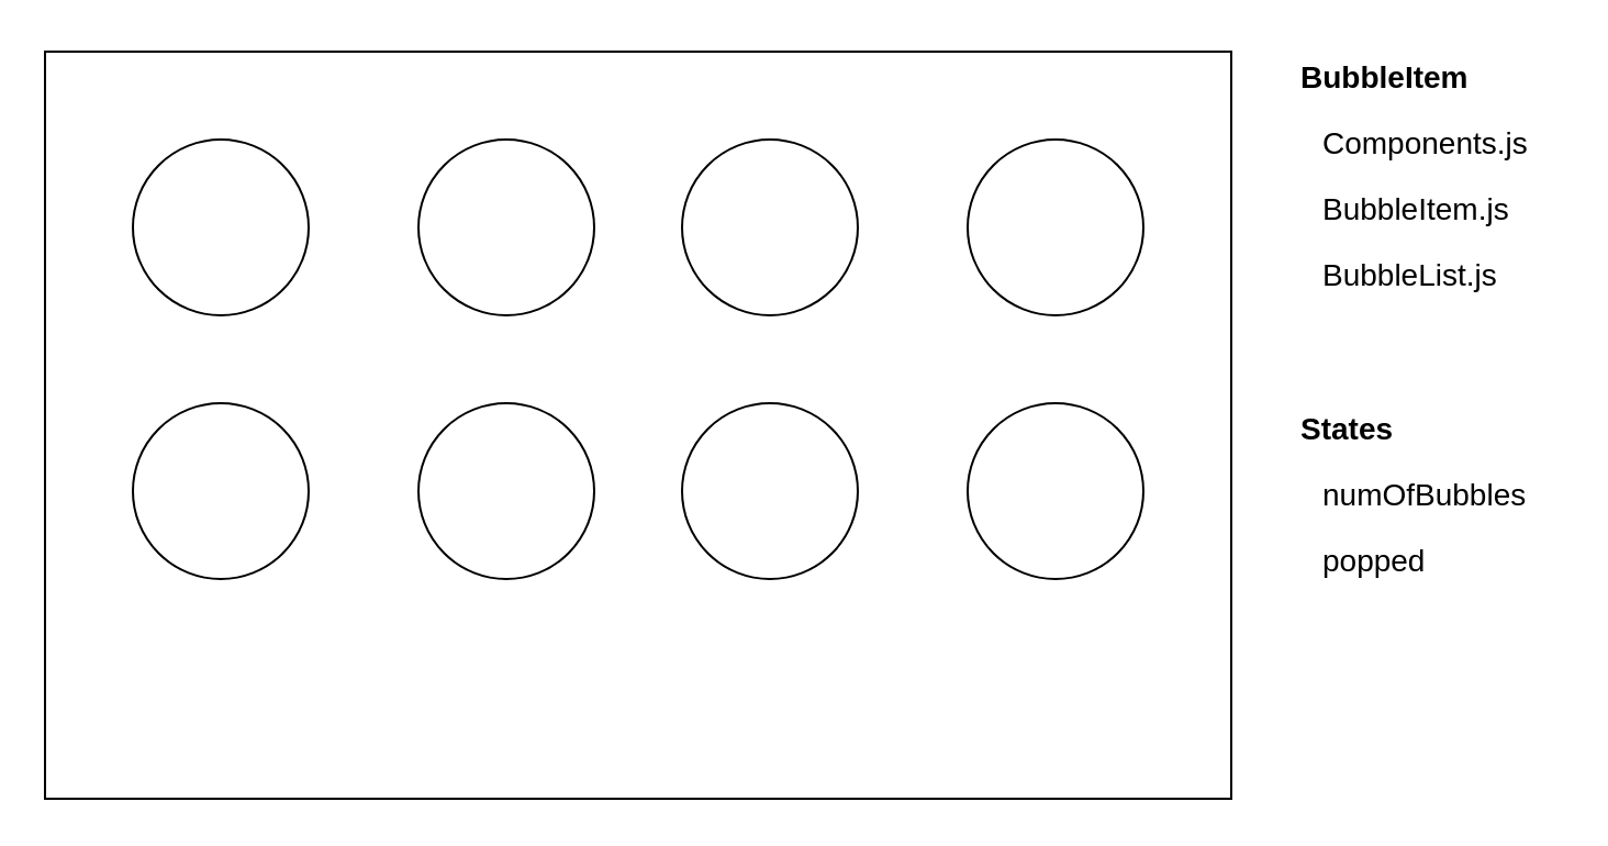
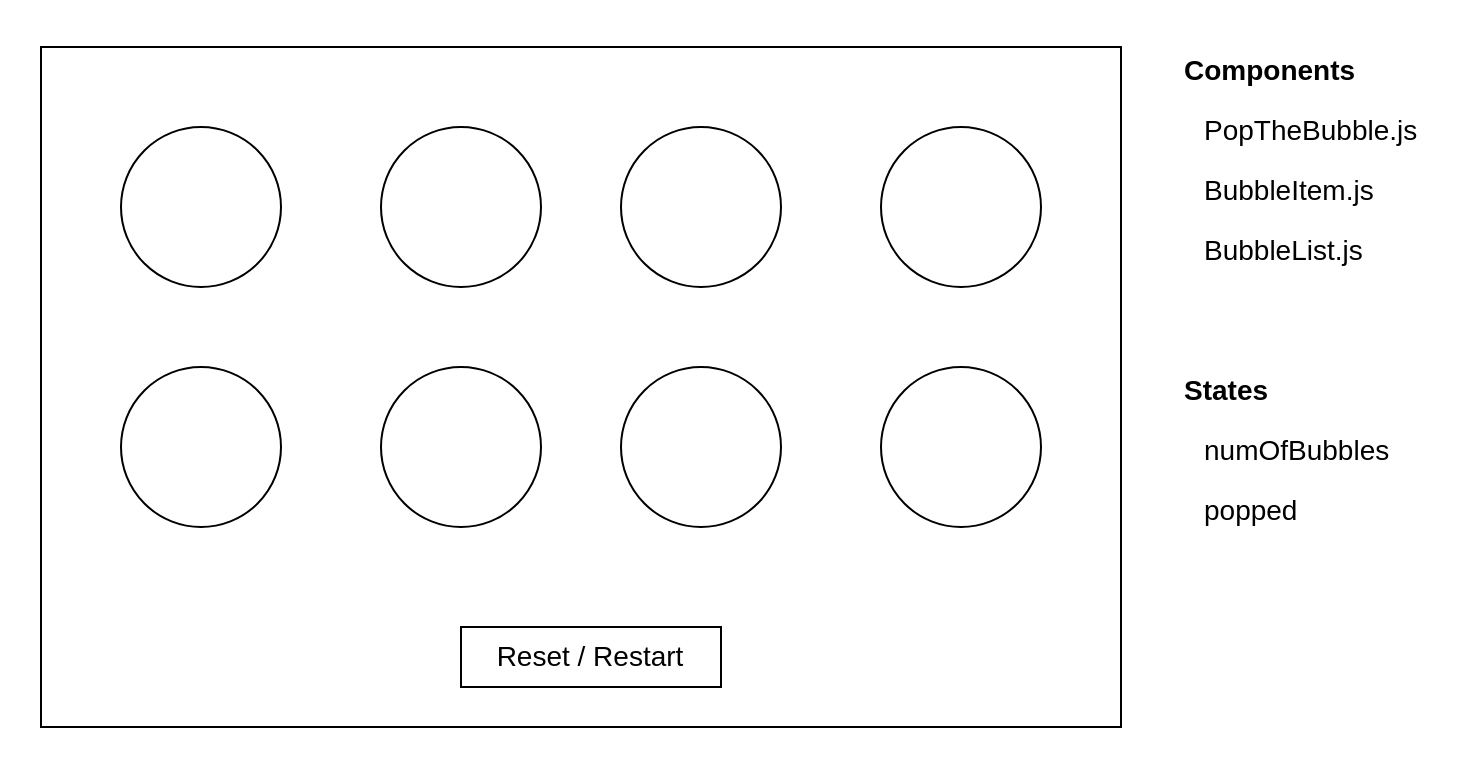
- <mxCell id="15" value="BubbleItem" style="text;html=1;strokeColor=none;fillColor=none;align=left;verticalAlign=top;whiteSpace=wrap;rounded=0;fontSize=14;fontStyle=1" vertex="1" parent="1"><mxGeometry x="590" y="20" width="110" height="40" as="geometry" /></mxCell>
+ <mxCell id="15" value="Components" style="text;html=1;strokeColor=none;fillColor=none;align=left;verticalAlign=top;whiteSpace=wrap;rounded=0;fontSize=14;fontStyle=1" vertex="1" parent="1"><mxGeometry x="590" y="20" width="110" height="40" as="geometry" /></mxCell>
- <mxCell id="13" value="Components.js" style="text;html=1;strokeColor=none;fillColor=none;align=left;verticalAlign=top;whiteSpace=wrap;rounded=0;fontSize=14;" vertex="1" parent="1"><mxGeometry x="600" y="50" width="110" height="40" as="geometry" /></mxCell>
+ <mxCell id="13" value="PopTheBubble.js" style="text;html=1;strokeColor=none;fillColor=none;align=left;verticalAlign=top;whiteSpace=wrap;rounded=0;fontSize=14;" vertex="1" parent="1"><mxGeometry x="600" y="50" width="110" height="40" as="geometry" /></mxCell>
+ <mxCell id="14" value="Reset / Restart" style="text;html=1;strokeColor=default;fillColor=none;align=center;verticalAlign=middle;whiteSpace=wrap;rounded=0;fontSize=14;" vertex="1" parent="1"><mxGeometry x="230" y="313" width="130" height="30" as="geometry" /></mxCell>
